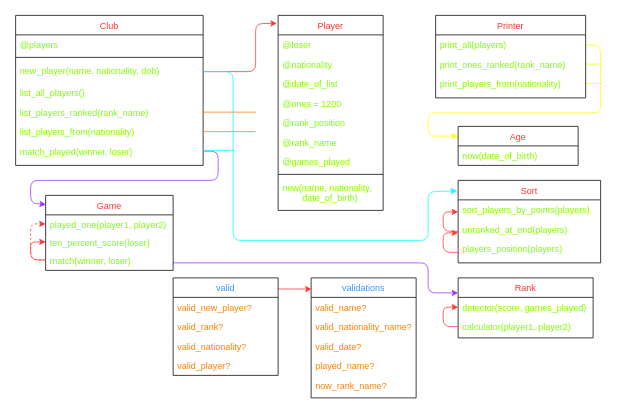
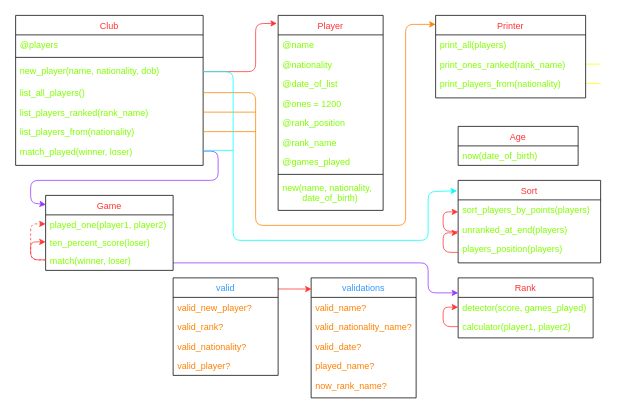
- <mxCell id="28" value="@loser" style="text;align=left;verticalAlign=top;spacingLeft=4;spacingRight=4;overflow=hidden;rotatable=0;points=[[0,0.5],[1,0.5]];portConstraint=eastwest;fontColor=#80FF00;" parent="27" vertex="1"><mxGeometry y="26" width="140" height="26" as="geometry" /></mxCell>
+ <mxCell id="28" value="@name" style="text;align=left;verticalAlign=top;spacingLeft=4;spacingRight=4;overflow=hidden;rotatable=0;points=[[0,0.5],[1,0.5]];portConstraint=eastwest;fontColor=#80FF00;" parent="27" vertex="1"><mxGeometry y="26" width="140" height="26" as="geometry" /></mxCell>
- <mxCell id="15" value="" style="endArrow=classic;html=1;fontColor=#80FF00;entryX=0;entryY=0.25;entryDx=0;entryDy=0;exitX=1;exitY=0.5;exitDx=0;exitDy=0;strokeColor=#FFFF00;" edge="1" parent="1" source="38" target="41"><mxGeometry width="50" height="50" relative="1" as="geometry"><mxPoint x="420" y="320" as="sourcePoint" /><mxPoint x="470" y="270" as="targetPoint" /><Array as="points"><mxPoint x="800" y="60" /><mxPoint x="800" y="150" /><mxPoint x="570" y="150" /><mxPoint x="570" y="181" /></Array></mxGeometry></mxCell>
+ <mxCell id="11" value="" style="endArrow=classic;html=1;exitX=1;exitY=0.5;exitDx=0;exitDy=0;entryX=0;entryY=0.109;entryDx=0;entryDy=0;entryPerimeter=0;strokeColor=#FF8000;" parent="1" source="6" target="37" edge="1"><mxGeometry width="50" height="50" relative="1" as="geometry"><mxPoint x="410" y="310" as="sourcePoint" /><mxPoint x="460" y="260" as="targetPoint" /><Array as="points"><mxPoint x="340" y="123" /><mxPoint x="340" y="300" /><mxPoint x="540" y="300" /><mxPoint x="540" y="32" /></Array></mxGeometry></mxCell>
